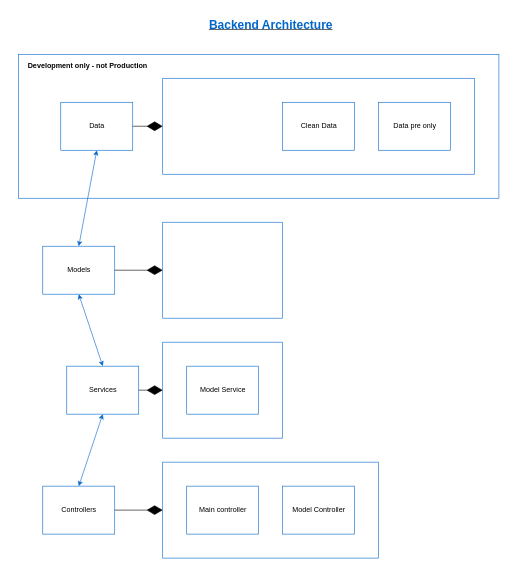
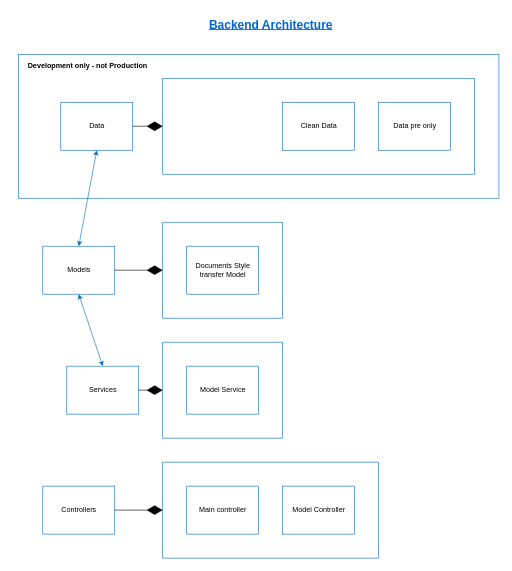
+ <mxCell id="8" value="Documents Style transfer Model" style="rounded=0;whiteSpace=wrap;html=1;strokeColor=#0066CC;" vertex="1" parent="1"><mxGeometry x="310.5" y="410" width="120" height="80" as="geometry" /></mxCell>
- <mxCell id="12" value="" style="endArrow=classic;startArrow=classic;html=1;entryX=0.5;entryY=1;entryDx=0;entryDy=0;exitX=0.5;exitY=0;exitDx=0;exitDy=0;strokeColor=#0066CC;" edge="1" parent="1" source="5" target="4"><mxGeometry width="50" height="50" relative="1" as="geometry"><mxPoint x="70.5" y="760" as="sourcePoint" /><mxPoint x="120.5" y="710" as="targetPoint" /></mxGeometry></mxCell>
